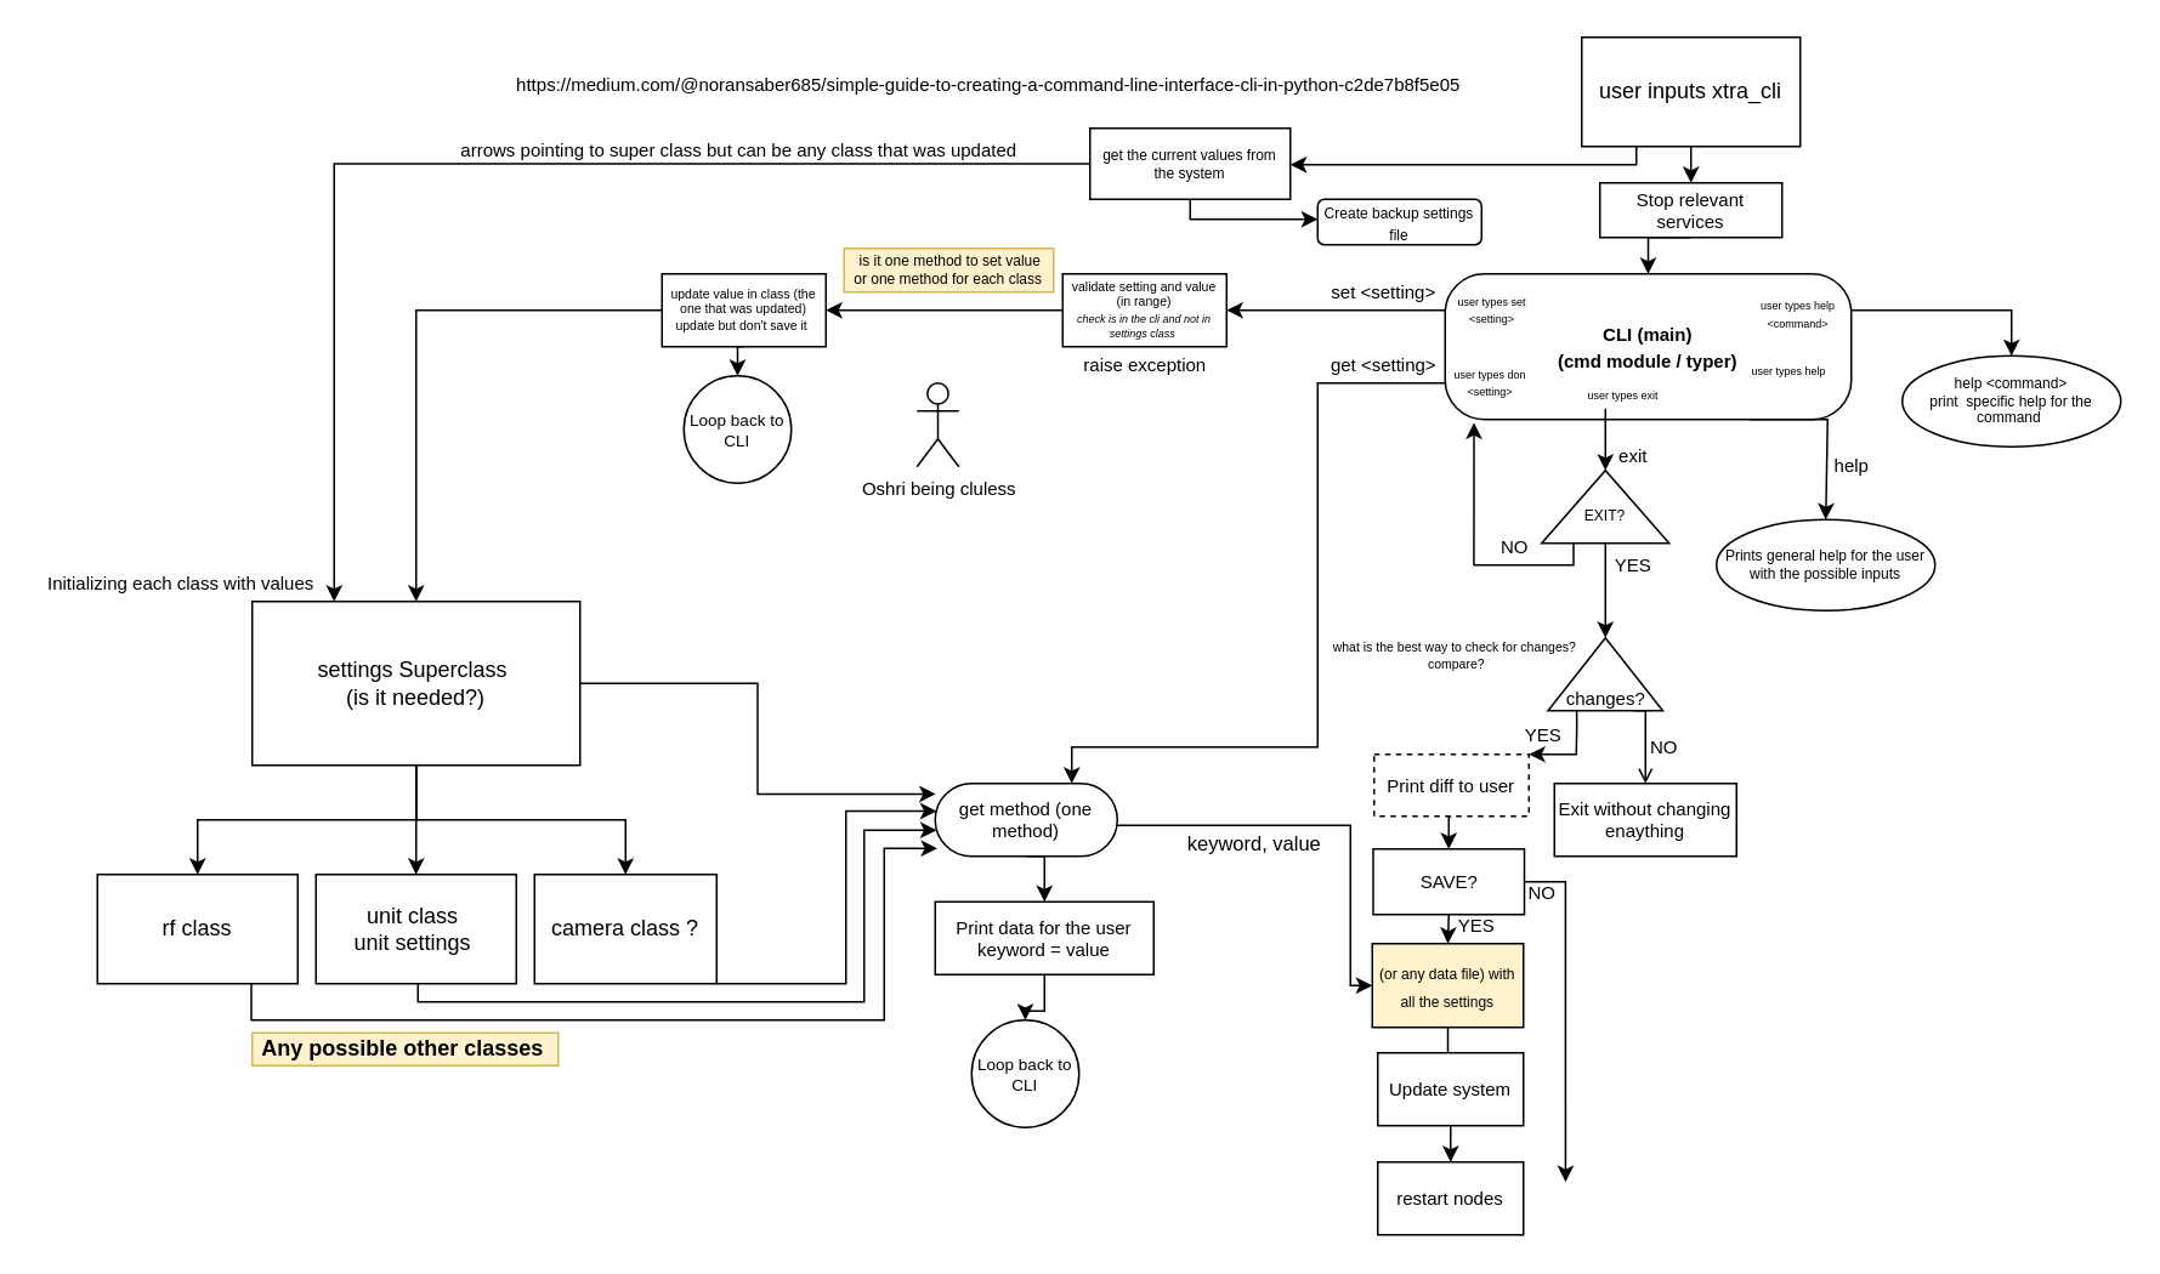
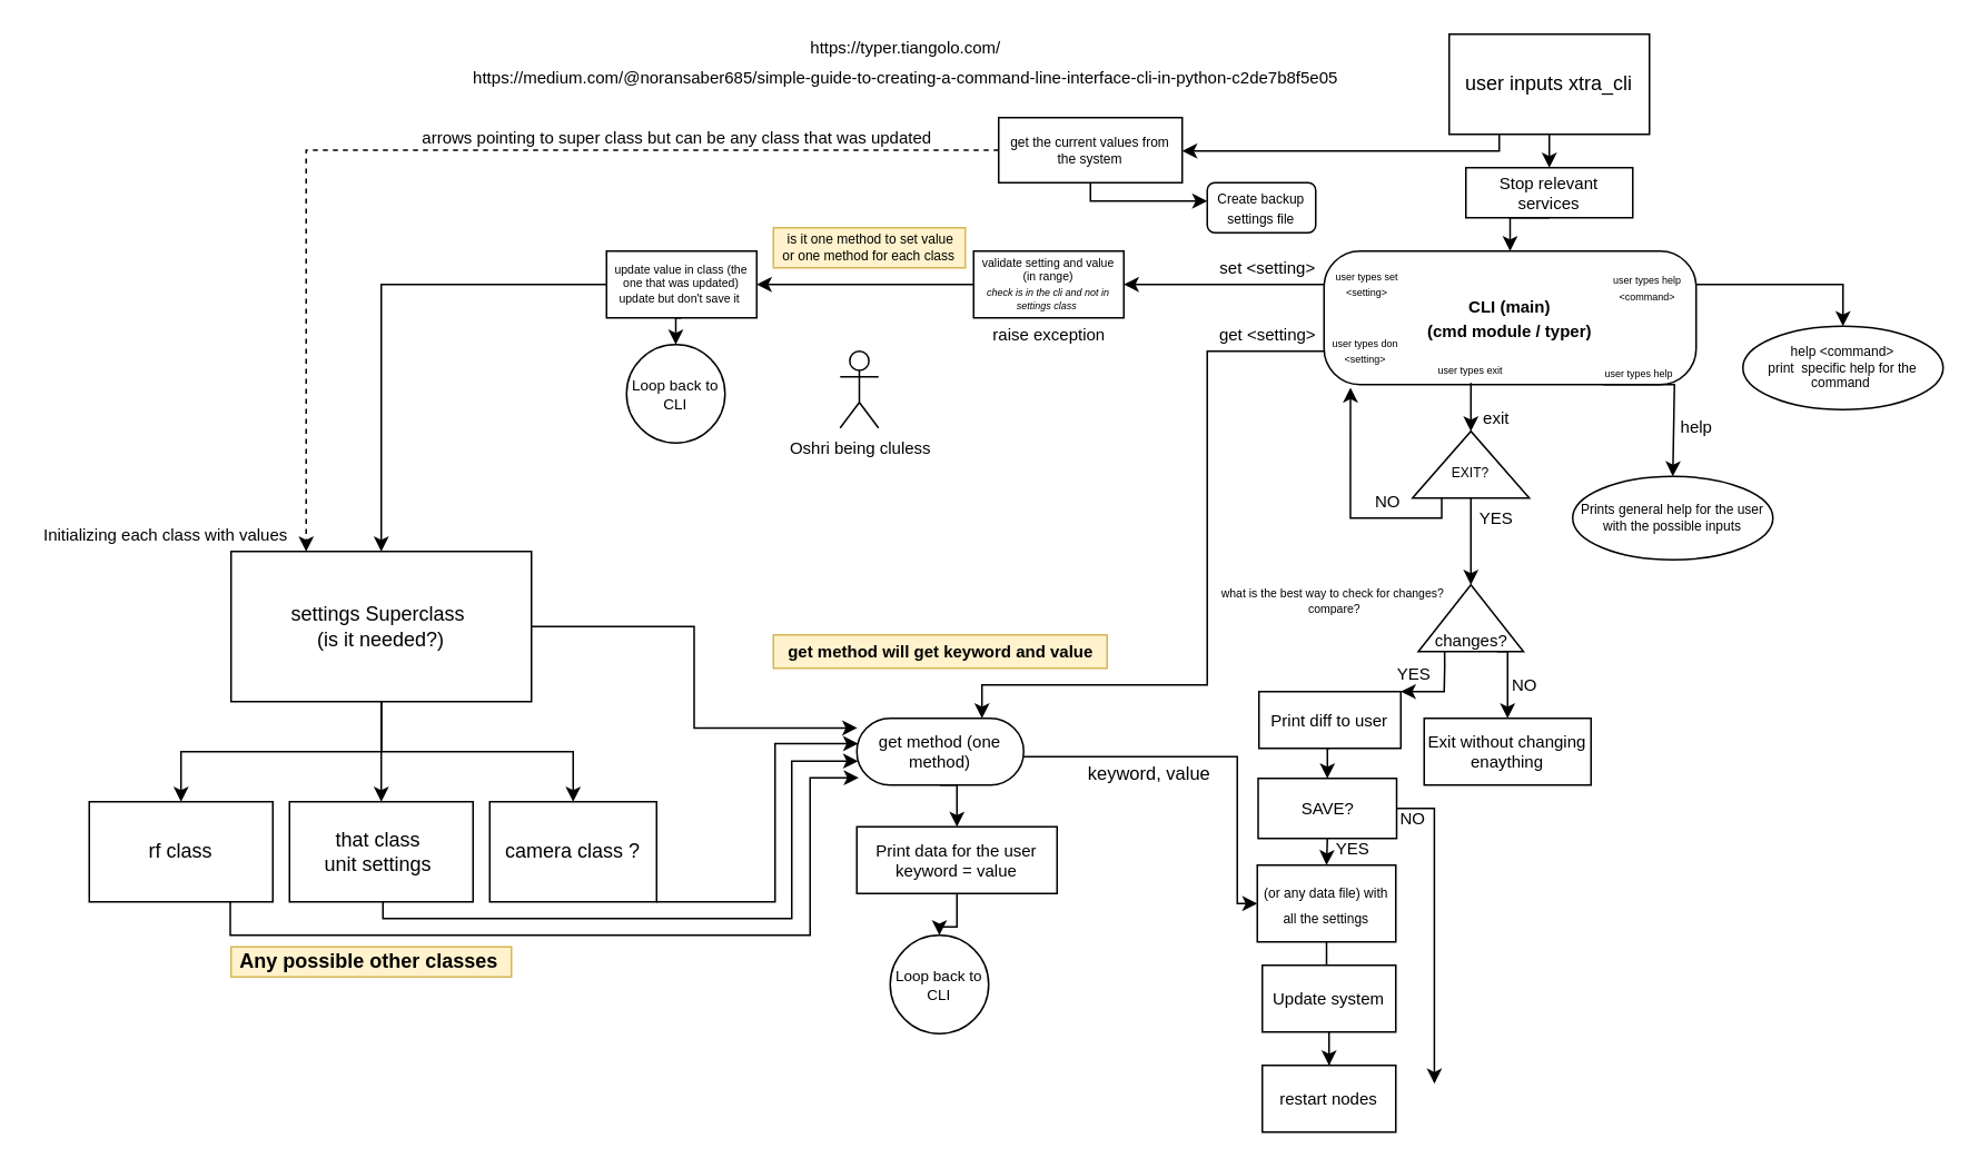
+ <mxCell id="72" value="https://typer.tiangolo.com/" style="text;html=1;align=center;verticalAlign=middle;resizable=0;points=[];autosize=1;strokeColor=none;fillColor=none;fontSize=10;" vertex="1" parent="1"><mxGeometry x="480" width="124" height="16" as="geometry" y="20" /></mxCell>
- <mxCell id="61" style="edgeStyle=orthogonalEdgeStyle;rounded=0;orthogonalLoop=1;jettySize=auto;html=1;entryX=0.25;entryY=0;entryDx=0;entryDy=0;fontSize=8;" edge="1" parent="1" source="63" target="6"><mxGeometry relative="1" as="geometry" /></mxCell>
+ <mxCell id="61" style="edgeStyle=orthogonalEdgeStyle;rounded=0;orthogonalLoop=1;jettySize=auto;html=1;entryX=0.25;entryY=0;entryDx=0;entryDy=0;fontSize=8;dashed=1;" edge="1" parent="1" source="63" target="6"><mxGeometry relative="1" as="geometry" /></mxCell>
- <mxCell id="30" value="&lt;font style=&quot;font-size: 8px&quot;&gt;Create backup settings file&lt;/font&gt;" style="rounded=1;whiteSpace=wrap;html=1;fontSize=10;" vertex="1" parent="1"><mxGeometry x="723" y="109" width="90" height="25" as="geometry" /></mxCell>
+ <mxCell id="30" value="&lt;font style=&quot;font-size: 8px&quot;&gt;Create backup settings file&lt;/font&gt;" style="rounded=1;whiteSpace=wrap;html=1;fontSize=10;" vertex="1" parent="1"><mxGeometry x="723" y="109" width="65" height="30" as="geometry" /></mxCell>
- <mxCell id="49" value="&lt;font style=&quot;font-size: 6px&quot;&gt;user types help&lt;/font&gt;" style="text;html=1;strokeColor=none;fillColor=none;align=center;verticalAlign=middle;whiteSpace=wrap;rounded=0;fontSize=10;" vertex="1" parent="1"><mxGeometry x="953" y="195.5" width="58" height="12" as="geometry" /></mxCell>
+ <mxCell id="49" value="&lt;font style=&quot;font-size: 6px&quot;&gt;user types help&lt;/font&gt;" style="text;html=1;strokeColor=none;fillColor=none;align=center;verticalAlign=middle;whiteSpace=wrap;rounded=0;fontSize=10;" vertex="1" parent="1"><mxGeometry x="953" y="215.5" width="58" height="12" as="geometry" /></mxCell>
- <mxCell id="51" value="&lt;font style=&quot;font-size: 6px&quot;&gt;user types exit&lt;/font&gt;" style="text;html=1;strokeColor=none;fillColor=none;align=center;verticalAlign=middle;whiteSpace=wrap;rounded=0;fontSize=7;" vertex="1" parent="1"><mxGeometry x="866" y="209" width="50" height="15" as="geometry" /></mxCell>
+ <mxCell id="51" value="&lt;font style=&quot;font-size: 6px&quot;&gt;user types exit&lt;/font&gt;" style="text;html=1;strokeColor=none;fillColor=none;align=center;verticalAlign=middle;whiteSpace=wrap;rounded=0;fontSize=7;" vertex="1" parent="1"><mxGeometry x="856" y="214" width="50" height="15" as="geometry" /></mxCell>
+ <mxCell id="39" value="&lt;b&gt;get method will get keyword and value&lt;/b&gt;" style="text;html=1;align=center;verticalAlign=middle;resizable=0;points=[];autosize=1;strokeColor=#d6b656;fillColor=#fff2cc;fontSize=10;gradientColor=none;" vertex="1" parent="1"><mxGeometry x="463" y="380" width="200" height="20" as="geometry" /></mxCell>
- <mxCell id="41" style="edgeStyle=orthogonalEdgeStyle;rounded=0;orthogonalLoop=1;jettySize=auto;html=1;exitX=0;exitY=0.75;exitDx=0;exitDy=0;entryX=0.5;entryY=0;entryDx=0;entryDy=0;fontSize=10;endArrow=open;" edge="1" parent="1" source="43" target="45"><mxGeometry relative="1" as="geometry"><Array as="points"><mxPoint x="903" y="390" /></Array></mxGeometry></mxCell>
+ <mxCell id="41" style="edgeStyle=orthogonalEdgeStyle;rounded=0;orthogonalLoop=1;jettySize=auto;html=1;exitX=0;exitY=0.75;exitDx=0;exitDy=0;entryX=0.5;entryY=0;entryDx=0;entryDy=0;fontSize=10;" edge="1" parent="1" source="43" target="45"><mxGeometry relative="1" as="geometry"><Array as="points"><mxPoint x="903" y="390" /></Array></mxGeometry></mxCell>
- <mxCell id="79" value="Print diff to user" style="rounded=0;whiteSpace=wrap;html=1;glass=0;sketch=0;fontSize=10;strokeWidth=1;gradientColor=none;dashed=1;" vertex="1" parent="1"><mxGeometry x="754" y="414" width="85" height="34" as="geometry" /></mxCell>
+ <mxCell id="79" value="Print diff to user" style="rounded=0;whiteSpace=wrap;html=1;glass=0;sketch=0;fontSize=10;strokeWidth=1;gradientColor=none;" vertex="1" parent="1"><mxGeometry x="754" y="414" width="85" height="34" as="geometry" /></mxCell>
- <mxCell id="10" value="unit class&amp;nbsp;&lt;br&gt;unit settings&amp;nbsp;" style="rounded=0;whiteSpace=wrap;html=1;" vertex="1" parent="1"><mxGeometry x="173" y="480" width="110" height="60" as="geometry" /></mxCell>
+ <mxCell id="10" value="that class&amp;nbsp;&lt;br&gt;unit settings&amp;nbsp;" style="rounded=0;whiteSpace=wrap;html=1;" vertex="1" parent="1"><mxGeometry x="173" y="480" width="110" height="60" as="geometry" /></mxCell>
- <mxCell id="24" value="&lt;font style=&quot;font-size: 8px&quot;&gt;(or any data file) with all the settings&lt;/font&gt;" style="whiteSpace=wrap;html=1;fillColor=#fff2cc;" vertex="1" parent="1"><mxGeometry x="753" y="518" width="83" height="46" as="geometry" /></mxCell>
+ <mxCell id="24" value="&lt;font style=&quot;font-size: 8px&quot;&gt;(or any data file) with all the settings&lt;/font&gt;" style="whiteSpace=wrap;html=1;" vertex="1" parent="1"><mxGeometry x="753" y="518" width="83" height="46" as="geometry" /></mxCell>
